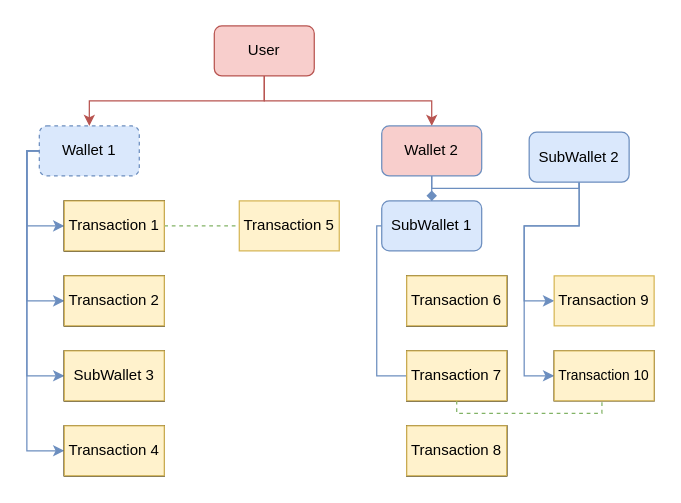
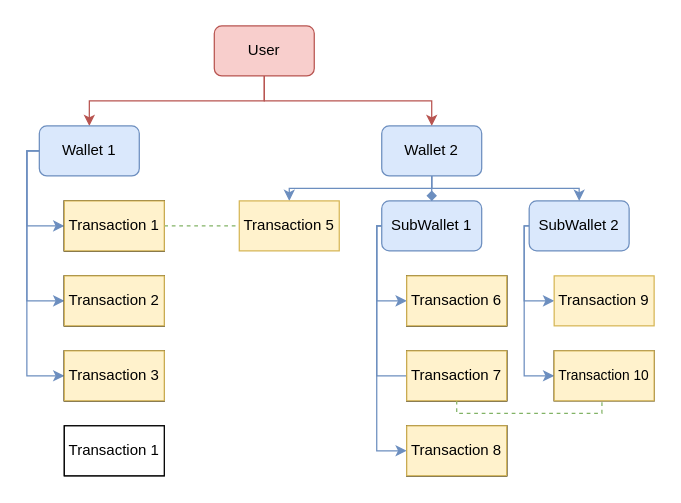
- <mxCell id="9" value="Wallet 1" style="rounded=1;whiteSpace=wrap;html=1;fillColor=#dae8fc;strokeColor=#6c8ebf;dashed=1;" vertex="1" parent="1"><mxGeometry x="30.97" y="100" width="80" height="40" as="geometry" /></mxCell>
+ <mxCell id="9" value="Wallet 1" style="rounded=1;whiteSpace=wrap;html=1;fillColor=#dae8fc;strokeColor=#6c8ebf;" vertex="1" parent="1"><mxGeometry x="30.97" y="100" width="80" height="40" as="geometry" /></mxCell>
- <mxCell id="13" value="Wallet 2" style="rounded=1;whiteSpace=wrap;html=1;fillColor=#f8cecc;strokeColor=#6c8ebf;" vertex="1" parent="1"><mxGeometry x="305" y="100" width="80" height="40" as="geometry" /></mxCell>
+ <mxCell id="13" value="Wallet 2" style="rounded=1;whiteSpace=wrap;html=1;fillColor=#dae8fc;strokeColor=#6c8ebf;" vertex="1" parent="1"><mxGeometry x="305" y="100" width="80" height="40" as="geometry" /></mxCell>
- <mxCell id="20" value="SubWallet 2" style="rounded=1;whiteSpace=wrap;html=1;fillColor=#dae8fc;strokeColor=#6c8ebf;" vertex="1" parent="1"><mxGeometry x="423" y="105" width="80" height="40" as="geometry" /></mxCell>
+ <mxCell id="20" value="SubWallet 2" style="rounded=1;whiteSpace=wrap;html=1;fillColor=#dae8fc;strokeColor=#6c8ebf;" vertex="1" parent="1"><mxGeometry x="423" y="160" width="80" height="40" as="geometry" /></mxCell>
+ <mxCell id="10" style="edgeStyle=orthogonalEdgeStyle;rounded=0;orthogonalLoop=1;jettySize=auto;html=1;entryX=0.5;entryY=0;entryDx=0;entryDy=0;fillColor=#dae8fc;strokeColor=#6c8ebf;" edge="1" parent="1" source="13" target="47"><mxGeometry relative="1" as="geometry"><Array as="points"><mxPoint x="345" y="150" /><mxPoint x="231" y="150" /></Array></mxGeometry></mxCell>
+ <mxCell id="14" style="edgeStyle=orthogonalEdgeStyle;rounded=0;orthogonalLoop=1;jettySize=auto;html=1;entryX=0;entryY=0.5;entryDx=0;entryDy=0;fillColor=#dae8fc;strokeColor=#6c8ebf;" edge="1" parent="1" source="17" target="42"><mxGeometry relative="1" as="geometry"><Array as="points"><mxPoint x="301" y="180" /><mxPoint x="301" y="240" /></Array></mxGeometry></mxCell>
- <mxCell id="40" value="SubWallet 3" style="rounded=0;whiteSpace=wrap;html=1;fillColor=#fff2cc;strokeColor=#d6b656;" vertex="1" parent="1"><mxGeometry x="50.97" y="280" width="80" height="40" as="geometry" /></mxCell>
+ <mxCell id="40" value="Transaction 3" style="rounded=0;whiteSpace=wrap;html=1;fillColor=#fff2cc;strokeColor=#d6b656;" vertex="1" parent="1"><mxGeometry x="50.97" y="280" width="80" height="40" as="geometry" /></mxCell>
+ <mxCell id="16" style="edgeStyle=orthogonalEdgeStyle;rounded=0;orthogonalLoop=1;jettySize=auto;html=1;entryX=0;entryY=0.5;entryDx=0;entryDy=0;fillColor=#dae8fc;strokeColor=#6c8ebf;" edge="1" parent="1" source="17" target="45"><mxGeometry relative="1" as="geometry"><Array as="points"><mxPoint x="301" y="180" /><mxPoint x="301" y="360" /></Array></mxGeometry></mxCell>
- <mxCell id="8" style="edgeStyle=orthogonalEdgeStyle;rounded=0;orthogonalLoop=1;jettySize=auto;html=1;entryX=0;entryY=0.5;entryDx=0;entryDy=0;fontSize=11;fillColor=#dae8fc;strokeColor=#6c8ebf;" edge="1" parent="1" source="9" target="41"><mxGeometry relative="1" as="geometry"><Array as="points"><mxPoint x="20.97" y="120" /><mxPoint x="20.97" y="360" /></Array></mxGeometry></mxCell>
- <mxCell id="41" value="Transaction 4" style="rounded=0;whiteSpace=wrap;html=1;fillColor=#fff2cc;strokeColor=#d6b656;" vertex="1" parent="1"><mxGeometry x="50.97" y="340" width="80" height="40" as="geometry" /></mxCell>
